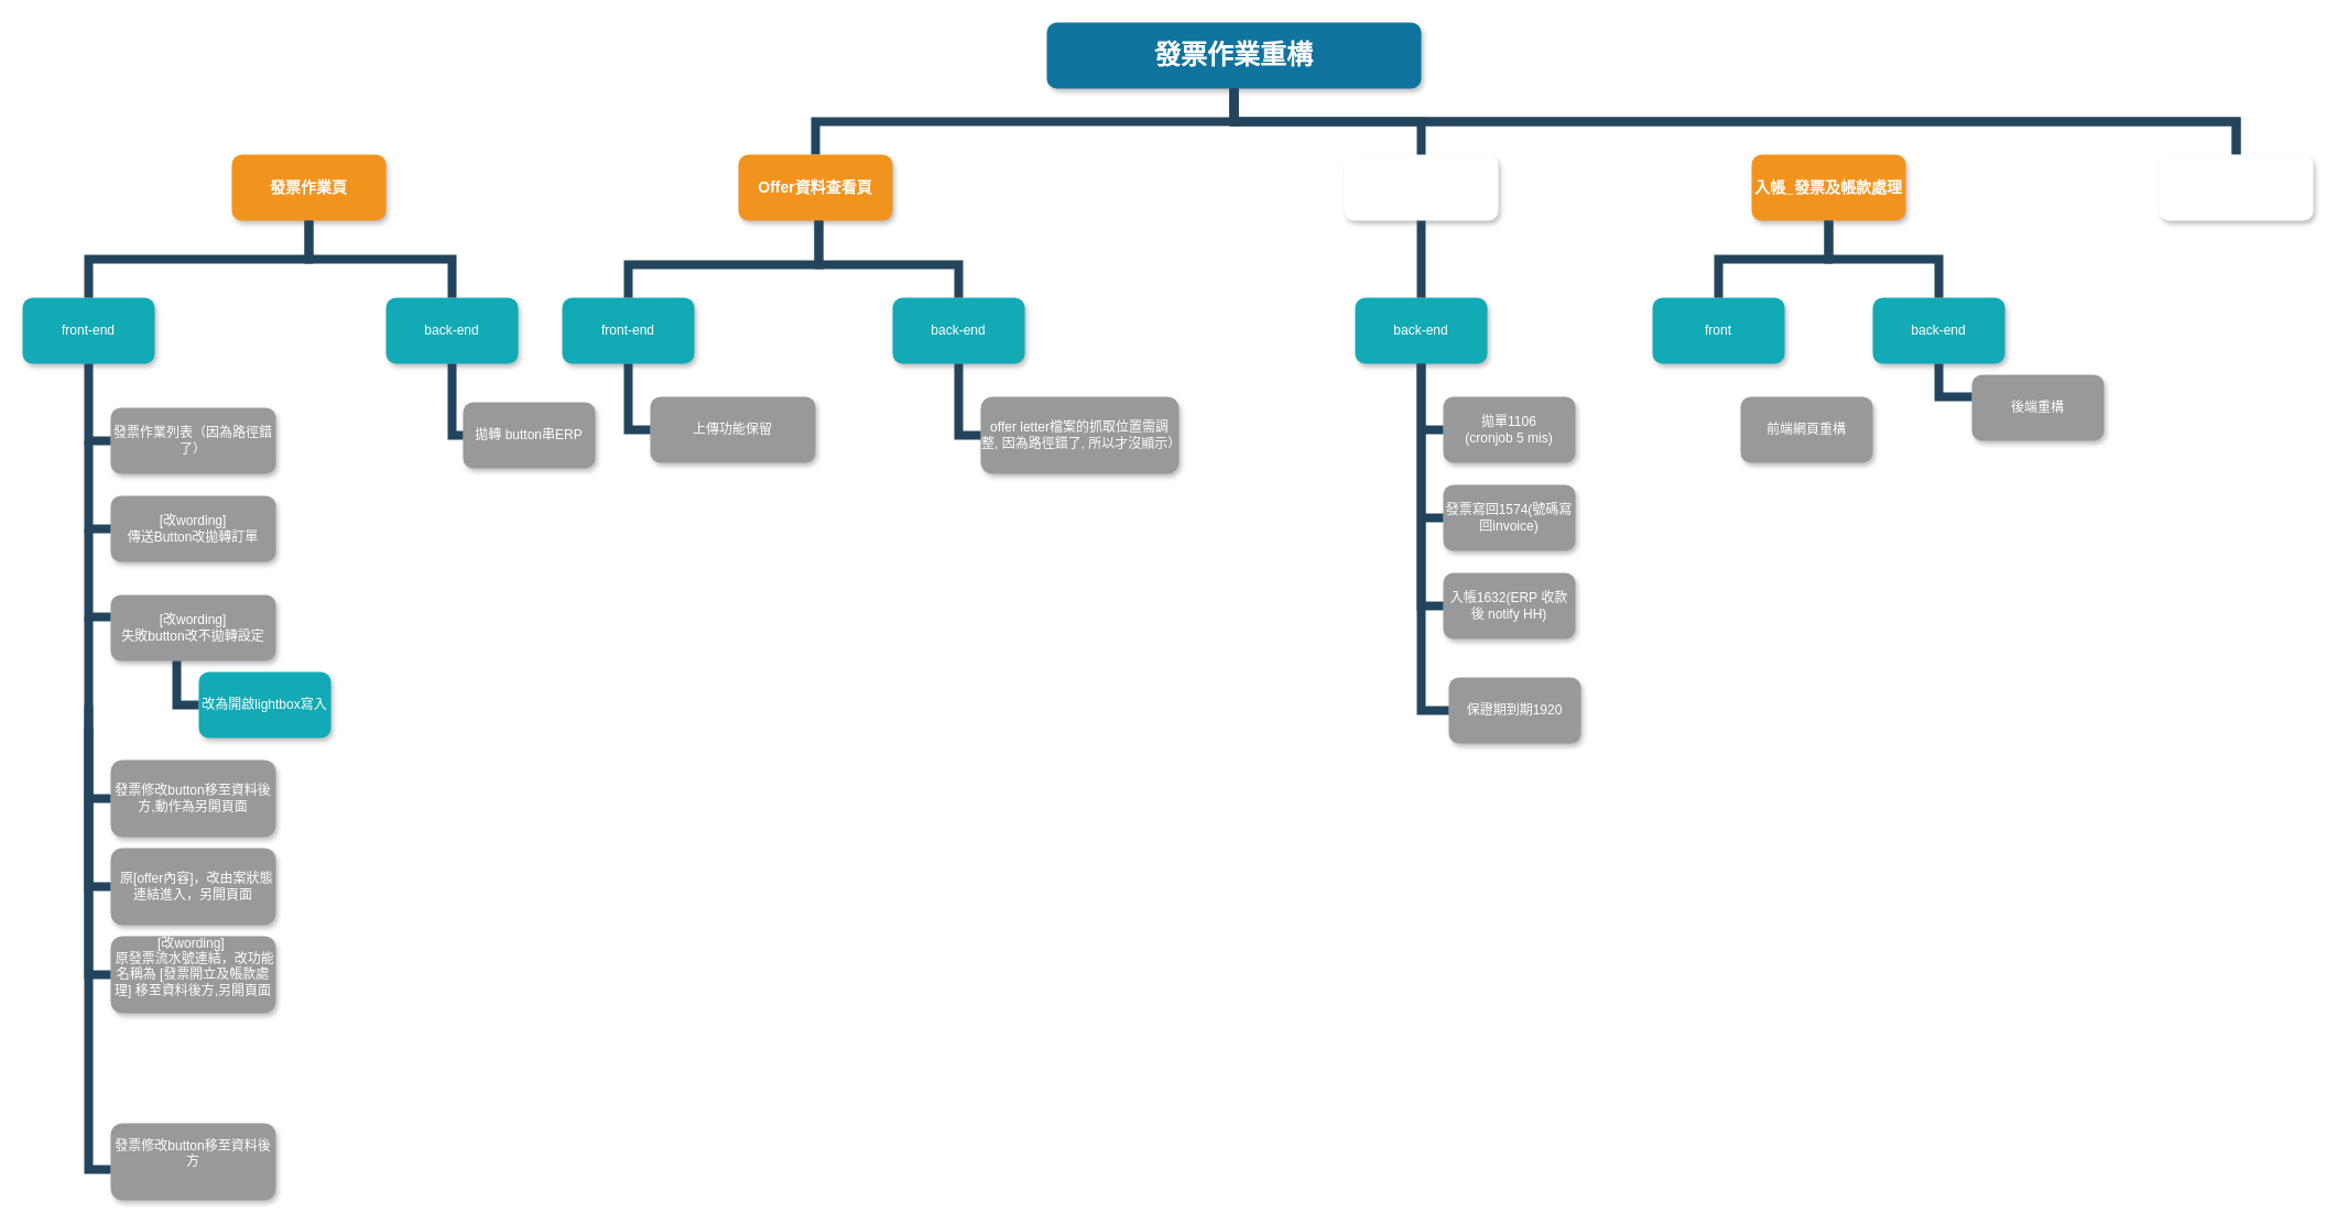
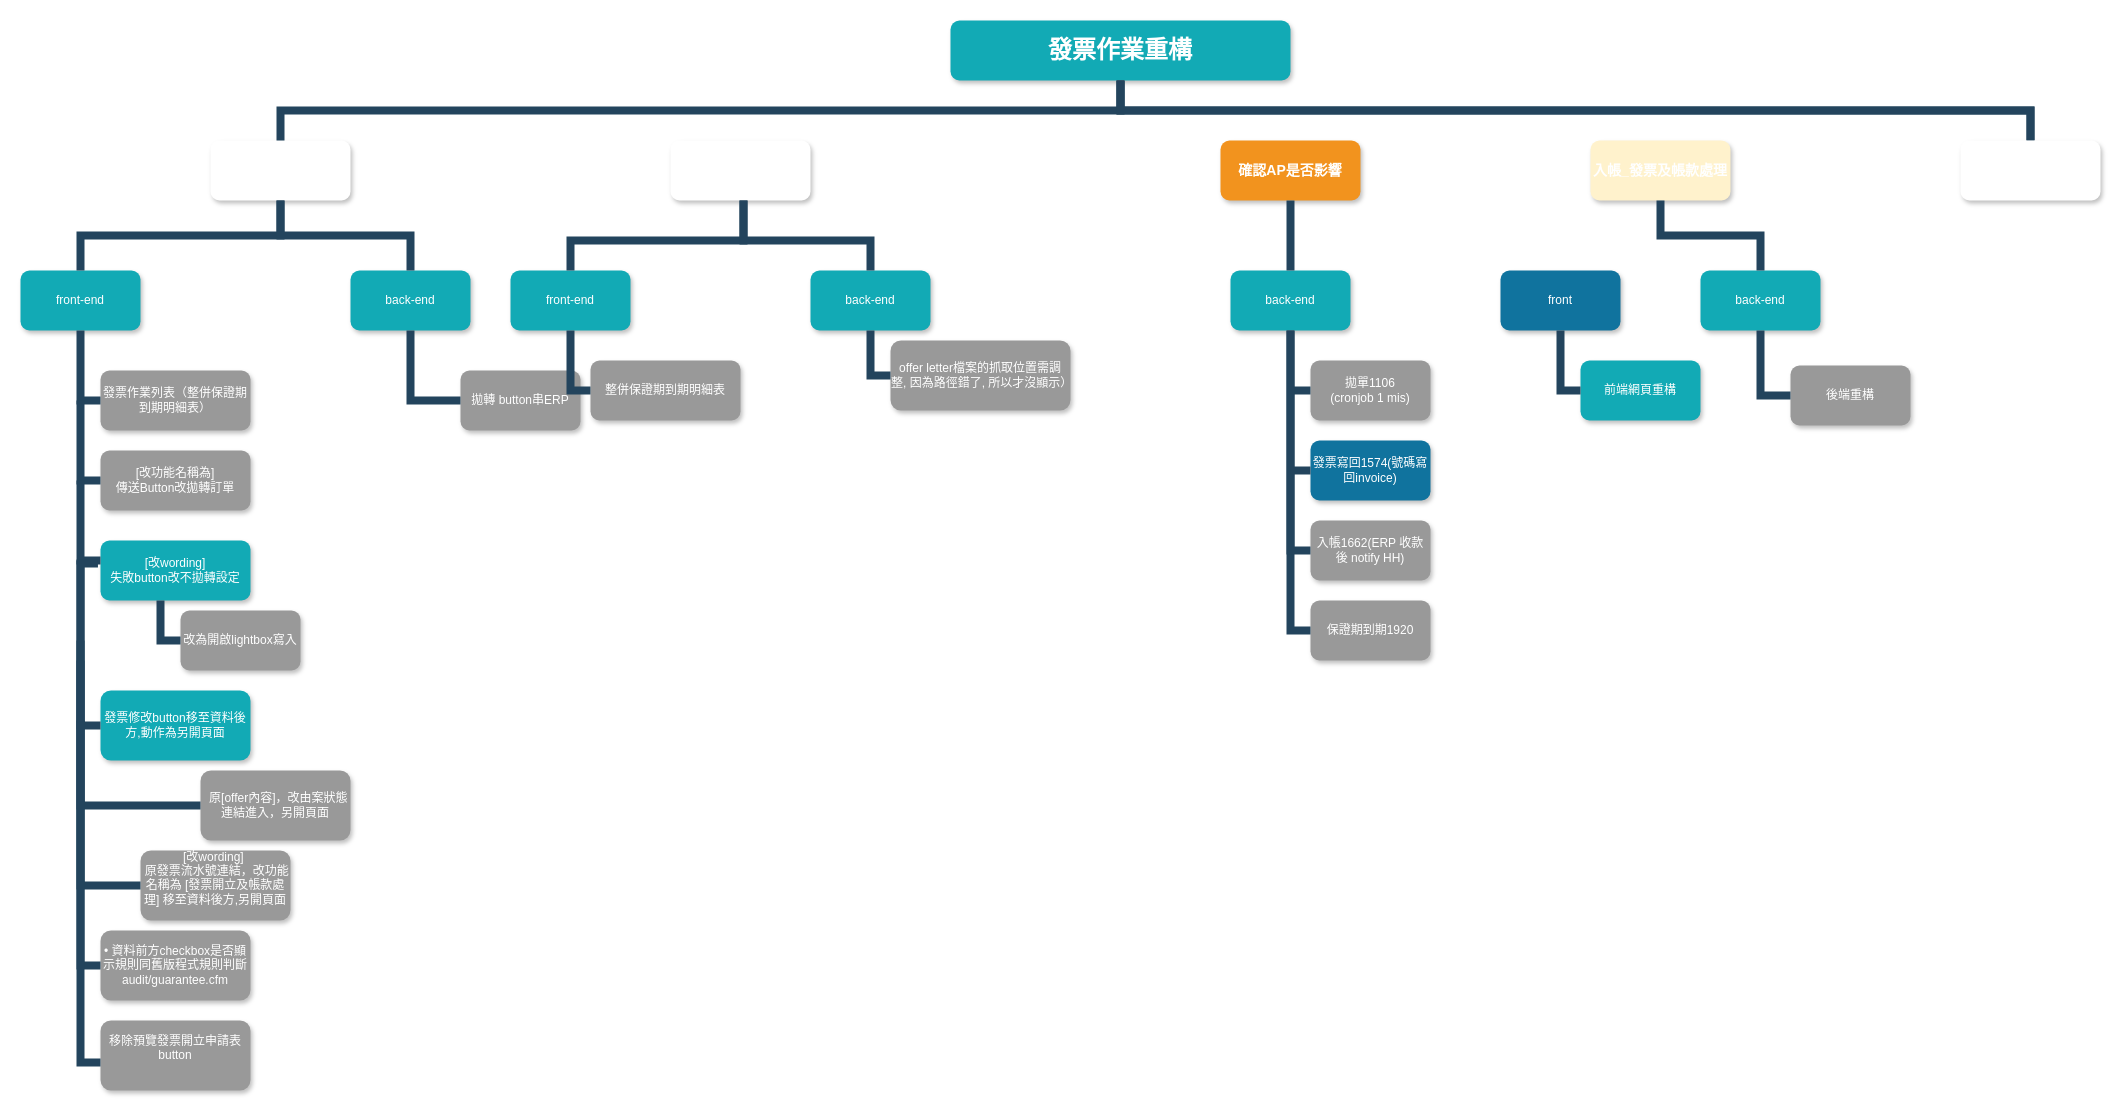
- <mxCell id="2" value="發票作業重構" style="whiteSpace=wrap;rounded=1;shadow=1;fillColor=#10739E;strokeColor=none;fontColor=#FFFFFF;fontStyle=1;fontSize=24" parent="1" vertex="1"><mxGeometry x="950" y="20" width="340" height="60" as="geometry" /></mxCell>
+ <mxCell id="2" value="發票作業重構" style="whiteSpace=wrap;rounded=1;shadow=1;fillColor=#12aab5;strokeColor=none;fontColor=#FFFFFF;fontStyle=1;fontSize=24;" parent="1" vertex="1"><mxGeometry x="950" y="20" width="340" height="60" as="geometry" /></mxCell>
- <mxCell id="34" value="" style="edgeStyle=elbowEdgeStyle;elbow=vertical;rounded=0;fontColor=#000000;endArrow=none;endFill=0;strokeWidth=8;strokeColor=#23445D;entryX=0.5;entryY=0;entryDx=0;entryDy=0;" parent="1" source="2" target="52" edge="1"><mxGeometry width="100" height="100" relative="1" as="geometry"><mxPoint x="510" y="130" as="sourcePoint" /><mxPoint x="660" y="140" as="targetPoint" /><Array as="points"><mxPoint x="890" y="110" /></Array></mxGeometry></mxCell>
- <mxCell id="33" value="" style="edgeStyle=elbowEdgeStyle;elbow=vertical;rounded=0;fontColor=#000000;endArrow=none;endFill=0;strokeWidth=8;strokeColor=#23445D;" parent="1" source="2" target="4" edge="1"><mxGeometry width="100" height="100" relative="1" as="geometry"><mxPoint x="490" y="110" as="sourcePoint" /><mxPoint x="590" y="10" as="targetPoint" /></mxGeometry></mxCell>
+ <mxCell id="33" value="" style="edgeStyle=elbowEdgeStyle;elbow=vertical;rounded=0;fontColor=#000000;endArrow=none;endFill=0;strokeWidth=8;strokeColor=#23445D;" parent="1" source="2" target="3" edge="1"><mxGeometry width="100" height="100" relative="1" as="geometry"><mxPoint x="490" y="110" as="sourcePoint" /><mxPoint x="590" y="10" as="targetPoint" /></mxGeometry></mxCell>
- <mxCell id="3" value="發票作業頁" style="whiteSpace=wrap;rounded=1;fillColor=#F2931E;strokeColor=none;shadow=1;fontColor=#FFFFFF;fontStyle=1;fontSize=14" parent="1" vertex="1"><mxGeometry x="210" y="140" width="140" height="60" as="geometry" /></mxCell>
+ <mxCell id="3" value="發票作業頁" style="whiteSpace=wrap;rounded=1;fillColor=#ffffff;strokeColor=none;shadow=1;fontColor=#FFFFFF;fontStyle=1;fontSize=14;" parent="1" vertex="1"><mxGeometry x="210" y="140" width="140" height="60" as="geometry" /></mxCell>
- <mxCell id="52" value="Offer資料查看頁" style="whiteSpace=wrap;rounded=1;fillColor=#F2931E;strokeColor=none;shadow=1;fontColor=#FFFFFF;fontStyle=1;fontSize=14" vertex="1" parent="1"><mxGeometry x="670" y="140" width="140" height="60" as="geometry" /></mxCell>
+ <mxCell id="52" value="Offer資料查看頁" style="whiteSpace=wrap;rounded=1;fillColor=#ffffff;strokeColor=none;shadow=1;fontColor=#FFFFFF;fontStyle=1;fontSize=14;" vertex="1" parent="1"><mxGeometry x="670" y="140" width="140" height="60" as="geometry" /></mxCell>
- <mxCell id="4" value="確認AP是否影響" style="whiteSpace=wrap;rounded=1;fillColor=#ffffff;strokeColor=none;shadow=1;fontColor=#FFFFFF;fontStyle=1;fontSize=14;" parent="1" vertex="1"><mxGeometry x="1220" y="140" width="140" height="60" as="geometry" /></mxCell>
+ <mxCell id="4" value="確認AP是否影響" style="whiteSpace=wrap;rounded=1;fillColor=#F2931E;strokeColor=none;shadow=1;fontColor=#FFFFFF;fontStyle=1;fontSize=14" parent="1" vertex="1"><mxGeometry x="1220" y="140" width="140" height="60" as="geometry" /></mxCell>
- <mxCell id="5" value="入帳_發票及帳款處理" style="whiteSpace=wrap;rounded=1;fillColor=#F2931E;strokeColor=none;shadow=1;fontColor=#FFFFFF;fontStyle=1;fontSize=14" parent="1" vertex="1"><mxGeometry x="1590" y="140" width="140" height="60" as="geometry" /></mxCell>
+ <mxCell id="5" value="入帳_發票及帳款處理" style="whiteSpace=wrap;rounded=1;fillColor=#fff2cc;strokeColor=none;shadow=1;fontColor=#FFFFFF;fontStyle=1;fontSize=14;" parent="1" vertex="1"><mxGeometry x="1590" y="140" width="140" height="60" as="geometry" /></mxCell>
- <mxCell id="31" value="" style="edgeStyle=elbowEdgeStyle;elbow=vertical;rounded=0;fontColor=#000000;endArrow=none;endFill=0;strokeWidth=8;strokeColor=#23445D;" parent="1" source="5" target="24" edge="1"><mxGeometry width="100" height="100" relative="1" as="geometry"><mxPoint x="1500" y="260" as="sourcePoint" /><mxPoint x="1600" y="160" as="targetPoint" /></mxGeometry></mxCell>
- <mxCell id="24" value="front" style="whiteSpace=wrap;rounded=1;fillColor=#12AAB5;strokeColor=none;shadow=1;fontColor=#FFFFFF;" parent="1" vertex="1"><mxGeometry x="1500" y="270" width="120" height="60" as="geometry" /></mxCell>
+ <mxCell id="24" value="front" style="whiteSpace=wrap;rounded=1;fillColor=#10739e;strokeColor=none;shadow=1;fontColor=#FFFFFF;" parent="1" vertex="1"><mxGeometry x="1500" y="270" width="120" height="60" as="geometry" /></mxCell>
+ <mxCell id="28" value="" style="edgeStyle=elbowEdgeStyle;elbow=horizontal;rounded=0;fontColor=#000000;endArrow=none;endFill=0;strokeWidth=8;strokeColor=#23445D;exitX=0.5;exitY=1;exitDx=0;exitDy=0;entryX=0;entryY=0.5;entryDx=0;entryDy=0;" parent="1" source="24" target="26" edge="1"><mxGeometry width="100" height="100" relative="1" as="geometry"><mxPoint x="1480" y="300" as="sourcePoint" /><mxPoint x="1490" y="400" as="targetPoint" /><Array as="points"><mxPoint x="1560" y="360" /></Array></mxGeometry></mxCell>
- <mxCell id="27" value="後端重構" style="whiteSpace=wrap;rounded=1;fillColor=#999999;strokeColor=none;shadow=1;fontColor=#FFFFFF;fontStyle=0" parent="1" vertex="1"><mxGeometry x="1790" y="340" width="120" height="60" as="geometry" /></mxCell>
+ <mxCell id="27" value="後端重構" style="whiteSpace=wrap;rounded=1;fillColor=#999999;strokeColor=none;shadow=1;fontColor=#FFFFFF;fontStyle=0" parent="1" vertex="1"><mxGeometry x="1790" y="365" width="120" height="60" as="geometry" /></mxCell>
- <mxCell id="57" value="上傳功能保留" style="whiteSpace=wrap;rounded=1;fillColor=#999999;strokeColor=none;shadow=1;fontColor=#FFFFFF;fontStyle=0" vertex="1" parent="1"><mxGeometry x="590" y="360" width="150" height="60" as="geometry" /></mxCell>
+ <mxCell id="57" value="整併保證期到期明細表" style="whiteSpace=wrap;rounded=1;fillColor=#999999;strokeColor=none;shadow=1;fontColor=#FFFFFF;fontStyle=0" vertex="1" parent="1"><mxGeometry x="590" y="360" width="150" height="60" as="geometry" /></mxCell>
- <mxCell id="17" value="拋單1106&#10;(cronjob 5 mis)" style="whiteSpace=wrap;rounded=1;fillColor=#999999;strokeColor=none;shadow=1;fontColor=#FFFFFF;fontStyle=0" parent="1" vertex="1"><mxGeometry x="1310" y="360" width="120" height="60" as="geometry" /></mxCell>
+ <mxCell id="17" value="拋單1106&#10;(cronjob 1 mis)" style="whiteSpace=wrap;rounded=1;fillColor=#999999;strokeColor=none;shadow=1;fontColor=#FFFFFF;fontStyle=0" parent="1" vertex="1"><mxGeometry x="1310" y="360" width="120" height="60" as="geometry" /></mxCell>
- <mxCell id="26" value="前端網頁重構" style="whiteSpace=wrap;rounded=1;fillColor=#999999;strokeColor=none;shadow=1;fontColor=#FFFFFF;fontStyle=0" parent="1" vertex="1"><mxGeometry x="1580" y="360" width="120" height="60" as="geometry" /></mxCell>
+ <mxCell id="26" value="前端網頁重構" style="whiteSpace=wrap;rounded=1;fillColor=#12aab5;strokeColor=none;shadow=1;fontColor=#FFFFFF;fontStyle=0;" parent="1" vertex="1"><mxGeometry x="1580" y="360" width="120" height="60" as="geometry" /></mxCell>
- <mxCell id="10" value="拋轉 button串ERP" style="whiteSpace=wrap;rounded=1;fillColor=#999999;strokeColor=none;shadow=1;fontColor=#FFFFFF;fontStyle=0" parent="1" vertex="1"><mxGeometry x="420" y="365" width="120" height="60" as="geometry" /></mxCell>
+ <mxCell id="10" value="拋轉 button串ERP" style="whiteSpace=wrap;rounded=1;fillColor=#999999;strokeColor=none;shadow=1;fontColor=#FFFFFF;fontStyle=0" parent="1" vertex="1"><mxGeometry x="460" y="370" width="120" height="60" as="geometry" /></mxCell>
- <mxCell id="59" value="offer letter檔案的抓取位置需調整, 因為路徑錯了, 所以才沒顯示）" style="whiteSpace=wrap;rounded=1;fillColor=#999999;strokeColor=none;shadow=1;fontColor=#FFFFFF;fontStyle=0" vertex="1" parent="1"><mxGeometry x="890" y="360" width="180" height="70" as="geometry" /></mxCell>
+ <mxCell id="59" value="offer letter檔案的抓取位置需調整, 因為路徑錯了, 所以才沒顯示）" style="whiteSpace=wrap;rounded=1;fillColor=#999999;strokeColor=none;shadow=1;fontColor=#FFFFFF;fontStyle=0" vertex="1" parent="1"><mxGeometry x="890" y="340" width="180" height="70" as="geometry" /></mxCell>
- <mxCell id="8" value="發票作業列表（因為路徑錯了）" style="whiteSpace=wrap;rounded=1;fillColor=#999999;strokeColor=none;shadow=1;fontColor=#FFFFFF;fontStyle=0" parent="1" vertex="1"><mxGeometry x="100" y="370" width="150" height="60" as="geometry" /></mxCell>
+ <mxCell id="8" value="發票作業列表（整併保證期到期明細表）" style="whiteSpace=wrap;rounded=1;fillColor=#999999;strokeColor=none;shadow=1;fontColor=#FFFFFF;fontStyle=0" parent="1" vertex="1"><mxGeometry x="100" y="370" width="150" height="60" as="geometry" /></mxCell>
- <mxCell id="18" value="發票寫回1574(號碼寫回invoice)" style="whiteSpace=wrap;rounded=1;fillColor=#999999;strokeColor=none;shadow=1;fontColor=#FFFFFF;fontStyle=0" parent="1" vertex="1"><mxGeometry x="1310" y="440" width="120" height="60" as="geometry" /></mxCell>
+ <mxCell id="18" value="發票寫回1574(號碼寫回invoice)" style="whiteSpace=wrap;rounded=1;fillColor=#10739e;strokeColor=none;shadow=1;fontColor=#FFFFFF;fontStyle=0;" parent="1" vertex="1"><mxGeometry x="1310" y="440" width="120" height="60" as="geometry" /></mxCell>
- <mxCell id="9" value="[改wording]&#10;傳送Button改拋轉訂單" style="whiteSpace=wrap;rounded=1;fillColor=#999999;strokeColor=none;shadow=1;fontColor=#FFFFFF;fontStyle=0" parent="1" vertex="1"><mxGeometry x="100" y="450" width="150" height="60" as="geometry" /></mxCell>
+ <mxCell id="9" value="[改功能名稱為]&#10;傳送Button改拋轉訂單" style="whiteSpace=wrap;rounded=1;fillColor=#999999;strokeColor=none;shadow=1;fontColor=#FFFFFF;fontStyle=0" parent="1" vertex="1"><mxGeometry x="100" y="450" width="150" height="60" as="geometry" /></mxCell>
- <mxCell id="19" value="入帳1632(ERP 收款後 notify HH)" style="whiteSpace=wrap;rounded=1;fillColor=#999999;strokeColor=none;shadow=1;fontColor=#FFFFFF;fontStyle=0" parent="1" vertex="1"><mxGeometry x="1310" y="520" width="120" height="60" as="geometry" /></mxCell>
+ <mxCell id="19" value="入帳1662(ERP 收款後 notify HH)" style="whiteSpace=wrap;rounded=1;fillColor=#999999;strokeColor=none;shadow=1;fontColor=#FFFFFF;fontStyle=0" parent="1" vertex="1"><mxGeometry x="1310" y="520" width="120" height="60" as="geometry" /></mxCell>
- <mxCell id="37" value="[改wording]&#10;失敗button改不拋轉設定" style="whiteSpace=wrap;rounded=1;fillColor=#999999;strokeColor=none;shadow=1;fontColor=#FFFFFF;fontStyle=0" vertex="1" parent="1"><mxGeometry x="100" y="540" width="150" height="60" as="geometry" /></mxCell>
+ <mxCell id="37" value="[改wording]&#10;失敗button改不拋轉設定" style="whiteSpace=wrap;rounded=1;fillColor=#12aab5;strokeColor=none;shadow=1;fontColor=#FFFFFF;fontStyle=0;" vertex="1" parent="1"><mxGeometry x="100" y="540" width="150" height="60" as="geometry" /></mxCell>
- <mxCell id="38" value="改為開啟lightbox寫入" style="whiteSpace=wrap;rounded=1;fillColor=#12aab5;strokeColor=none;shadow=1;fontColor=#FFFFFF;fontStyle=0;" vertex="1" parent="1"><mxGeometry x="180" y="610" width="120" height="60" as="geometry" /></mxCell>
+ <mxCell id="38" value="改為開啟lightbox寫入" style="whiteSpace=wrap;rounded=1;fillColor=#999999;strokeColor=none;shadow=1;fontColor=#FFFFFF;fontStyle=0" vertex="1" parent="1"><mxGeometry x="180" y="610" width="120" height="60" as="geometry" /></mxCell>
- <mxCell id="20" value="保證期到期1920" style="whiteSpace=wrap;rounded=1;fillColor=#999999;strokeColor=none;shadow=1;fontColor=#FFFFFF;fontStyle=0" parent="1" vertex="1"><mxGeometry x="1315" y="615" width="120" height="60" as="geometry" /></mxCell>
+ <mxCell id="20" value="保證期到期1920" style="whiteSpace=wrap;rounded=1;fillColor=#999999;strokeColor=none;shadow=1;fontColor=#FFFFFF;fontStyle=0" parent="1" vertex="1"><mxGeometry x="1310" y="600" width="120" height="60" as="geometry" /></mxCell>
- <mxCell id="39" value="發票修改button移至資料後方,動作為另開頁面" style="whiteSpace=wrap;rounded=1;fillColor=#999999;strokeColor=none;shadow=1;fontColor=#FFFFFF;fontStyle=0" vertex="1" parent="1"><mxGeometry x="100" y="690" width="150" height="70" as="geometry" /></mxCell>
+ <mxCell id="39" value="發票修改button移至資料後方,動作為另開頁面" style="whiteSpace=wrap;rounded=1;fillColor=#12aab5;strokeColor=none;shadow=1;fontColor=#FFFFFF;fontStyle=0;" vertex="1" parent="1"><mxGeometry x="100" y="690" width="150" height="70" as="geometry" /></mxCell>
- <mxCell id="43" value="  原[offer內容]，改由案狀態連結進入，另開頁面" style="whiteSpace=wrap;rounded=1;fillColor=#999999;strokeColor=none;shadow=1;fontColor=#FFFFFF;fontStyle=0" vertex="1" parent="1"><mxGeometry x="100" y="770" width="150" height="70" as="geometry" /></mxCell>
+ <mxCell id="43" value="  原[offer內容]，改由案狀態連結進入，另開頁面" style="whiteSpace=wrap;rounded=1;fillColor=#999999;strokeColor=none;shadow=1;fontColor=#FFFFFF;fontStyle=0" vertex="1" parent="1"><mxGeometry x="200" y="770" width="150" height="70" as="geometry" /></mxCell>
- <mxCell id="47" value="[改wording] &#10; 原發票流水號連結，改功能名稱為 [發票開立及帳款處理] 移至資料後方,另開頁面&#10;" style="whiteSpace=wrap;rounded=1;fillColor=#999999;strokeColor=none;shadow=1;fontColor=#FFFFFF;fontStyle=0" vertex="1" parent="1"><mxGeometry x="100" y="850" width="150" height="70" as="geometry" /></mxCell>
+ <mxCell id="47" value="[改wording] &#10; 原發票流水號連結，改功能名稱為 [發票開立及帳款處理] 移至資料後方,另開頁面&#10;" style="whiteSpace=wrap;rounded=1;fillColor=#999999;strokeColor=none;shadow=1;fontColor=#FFFFFF;fontStyle=0" vertex="1" parent="1"><mxGeometry x="140" y="850" width="150" height="70" as="geometry" /></mxCell>
+ <mxCell id="46" value="" style="edgeStyle=elbowEdgeStyle;elbow=horizontal;rounded=0;fontColor=#000000;endArrow=none;endFill=0;strokeWidth=8;strokeColor=#23445D;entryX=0;entryY=0.5;entryDx=0;entryDy=0;exitX=-0.017;exitY=0.383;exitDx=0;exitDy=0;exitPerimeter=0;" edge="1" parent="1" target="45" source="37"><mxGeometry width="100" height="100" relative="1" as="geometry"><mxPoint x="100" y="580" as="sourcePoint" /><mxPoint x="210" y="670" as="targetPoint" /><Array as="points"><mxPoint x="80" y="670" /><mxPoint x="100" y="630" /></Array></mxGeometry></mxCell>
+ <mxCell id="45" value="• 資料前方checkbox是否顯示規則同舊版程式規則判斷 audit/guarantee.cfm" style="whiteSpace=wrap;rounded=1;fillColor=#999999;strokeColor=none;shadow=1;fontColor=#FFFFFF;fontStyle=0" vertex="1" parent="1"><mxGeometry x="100" y="930" width="150" height="70" as="geometry" /></mxCell>
- <mxCell id="50" value="發票修改button移至資料後方&#10;" style="whiteSpace=wrap;rounded=1;fillColor=#999999;strokeColor=none;shadow=1;fontColor=#FFFFFF;fontStyle=0" vertex="1" parent="1"><mxGeometry x="100" y="1020" width="150" height="70" as="geometry" /></mxCell>
+ <mxCell id="50" value="移除預覽發票開立申請表button&#10;" style="whiteSpace=wrap;rounded=1;fillColor=#999999;strokeColor=none;shadow=1;fontColor=#FFFFFF;fontStyle=0" vertex="1" parent="1"><mxGeometry x="100" y="1020" width="150" height="70" as="geometry" /></mxCell>
